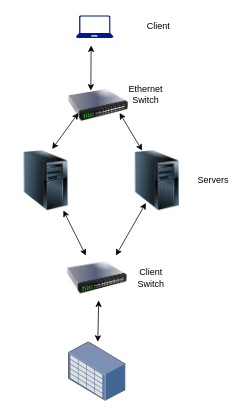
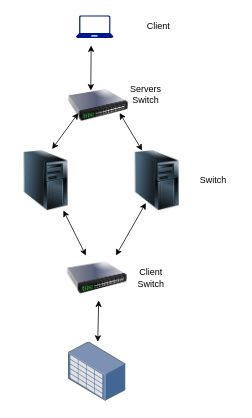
- <mxCell id="15" value="Ethernet Switch" style="text;html=1;strokeColor=none;fillColor=none;align=center;verticalAlign=middle;whiteSpace=wrap;rounded=0;" vertex="1" parent="1"><mxGeometry x="164" y="110" width="60" height="30" as="geometry" /></mxCell>
+ <mxCell id="15" value="Servers Switch" style="text;html=1;strokeColor=none;fillColor=none;align=center;verticalAlign=middle;whiteSpace=wrap;rounded=0;" vertex="1" parent="1"><mxGeometry x="164" y="110" width="60" height="30" as="geometry" /></mxCell>
- <mxCell id="16" value="Servers" style="text;html=1;strokeColor=none;fillColor=none;align=center;verticalAlign=middle;whiteSpace=wrap;rounded=0;" vertex="1" parent="1"><mxGeometry x="254" y="225" width="60" height="30" as="geometry" /></mxCell>
+ <mxCell id="16" value="Switch" style="text;html=1;strokeColor=none;fillColor=none;align=center;verticalAlign=middle;whiteSpace=wrap;rounded=0;" vertex="1" parent="1"><mxGeometry x="254" y="225" width="60" height="30" as="geometry" /></mxCell>
